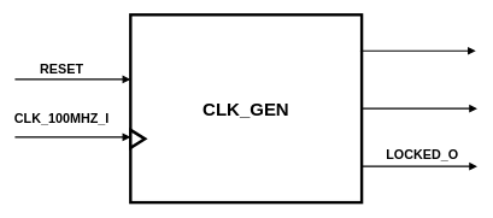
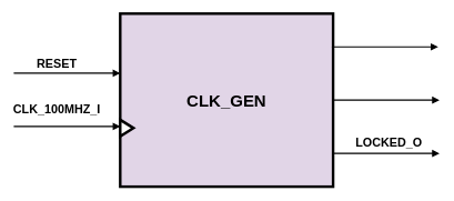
- <mxCell id="2" value="&lt;font size=&quot;1&quot; style=&quot;&quot;&gt;&lt;b style=&quot;font-size: 25px;&quot;&gt;CLK_GEN&lt;/b&gt;&lt;/font&gt;" style="rounded=0;whiteSpace=wrap;html=1;strokeWidth=4;" vertex="1" parent="1"><mxGeometry x="180" y="20" width="320" height="260" as="geometry" /></mxCell>
+ <mxCell id="2" value="&lt;font size=&quot;1&quot; style=&quot;&quot;&gt;&lt;b style=&quot;font-size: 25px;&quot;&gt;CLK_GEN&lt;/b&gt;&lt;/font&gt;" style="rounded=0;whiteSpace=wrap;html=1;strokeWidth=4;fillColor=#e1d5e7;" vertex="1" parent="1"><mxGeometry x="180" y="20" width="320" height="260" as="geometry" /></mxCell>
